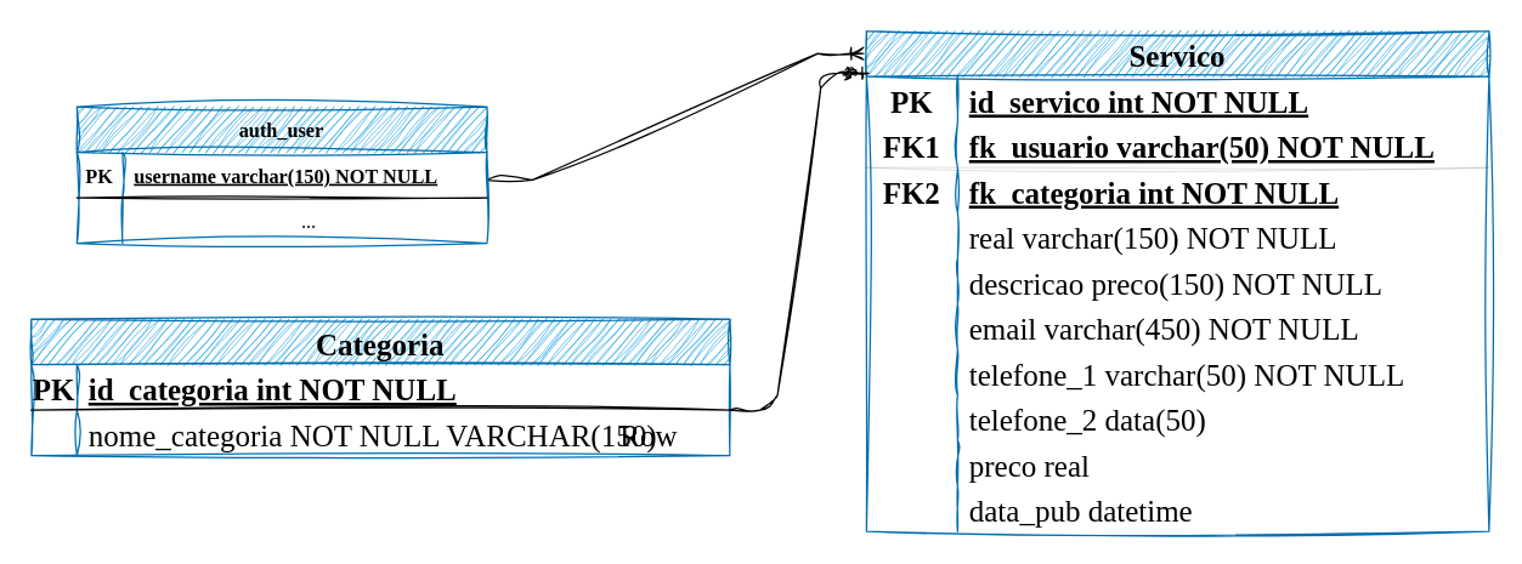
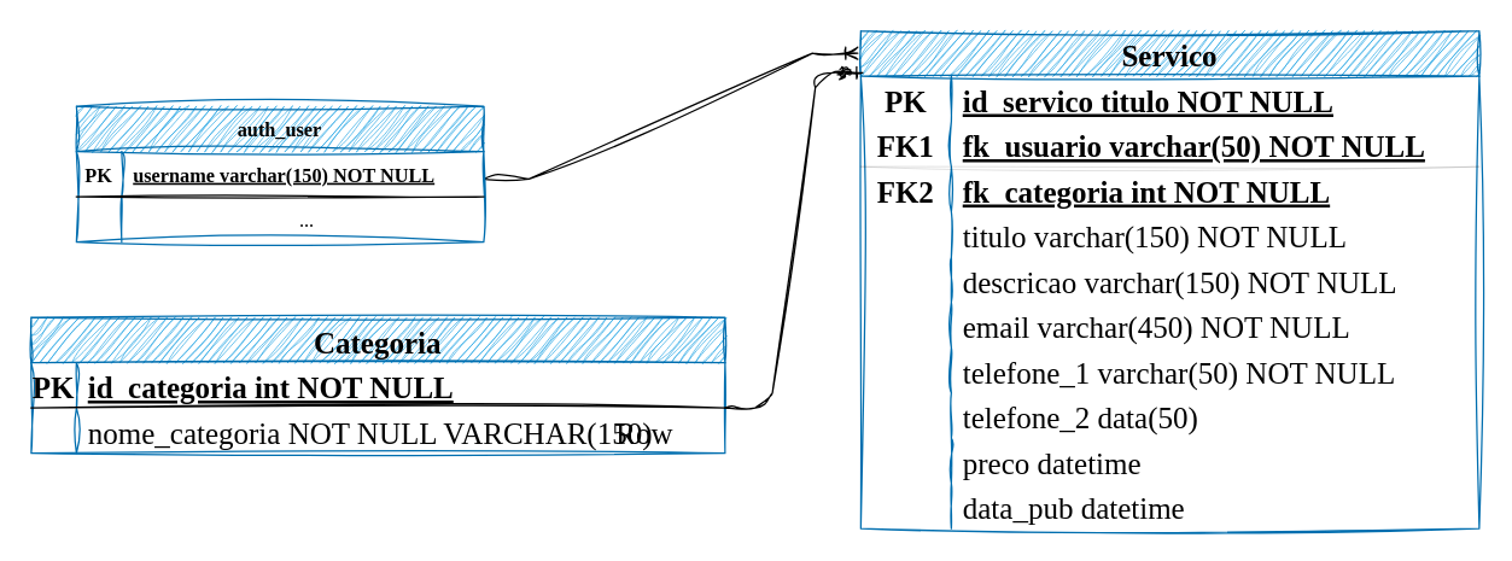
- <mxCell id="6" value="id_servico int NOT NULL" style="shape=partialRectangle;connectable=0;fillColor=none;top=0;left=0;bottom=0;right=0;align=left;spacingLeft=6;fontStyle=5;overflow=hidden;hachureGap=4;fontFamily=Architects Daughter;fontSource=https%3A%2F%2Ffonts.googleapis.com%2Fcss%3Ffamily%3DArchitects%2BDaughter;fontSize=20;sketch=1;curveFitting=1;jiggle=2;rounded=0;" parent="4" vertex="1"><mxGeometry x="60" width="350" height="30" as="geometry"><mxRectangle width="350" height="30" as="alternateBounds" /></mxGeometry></mxCell>
+ <mxCell id="6" value="id_servico titulo NOT NULL" style="shape=partialRectangle;connectable=0;fillColor=none;top=0;left=0;bottom=0;right=0;align=left;spacingLeft=6;fontStyle=5;overflow=hidden;hachureGap=4;fontFamily=Architects Daughter;fontSource=https%3A%2F%2Ffonts.googleapis.com%2Fcss%3Ffamily%3DArchitects%2BDaughter;fontSize=20;sketch=1;curveFitting=1;jiggle=2;rounded=0;" parent="4" vertex="1"><mxGeometry x="60" width="350" height="30" as="geometry"><mxRectangle width="350" height="30" as="alternateBounds" /></mxGeometry></mxCell>
- <mxCell id="15" value="real varchar(150) NOT NULL" style="shape=partialRectangle;connectable=0;fillColor=none;top=0;left=0;bottom=0;right=0;align=left;spacingLeft=6;overflow=hidden;hachureGap=4;fontFamily=Architects Daughter;fontSource=https%3A%2F%2Ffonts.googleapis.com%2Fcss%3Ffamily%3DArchitects%2BDaughter;fontSize=20;sketch=1;curveFitting=1;jiggle=2;rounded=0;" parent="13" vertex="1"><mxGeometry x="60" width="350" height="30" as="geometry"><mxRectangle width="350" height="30" as="alternateBounds" /></mxGeometry></mxCell>
+ <mxCell id="15" value="titulo varchar(150) NOT NULL" style="shape=partialRectangle;connectable=0;fillColor=none;top=0;left=0;bottom=0;right=0;align=left;spacingLeft=6;overflow=hidden;hachureGap=4;fontFamily=Architects Daughter;fontSource=https%3A%2F%2Ffonts.googleapis.com%2Fcss%3Ffamily%3DArchitects%2BDaughter;fontSize=20;sketch=1;curveFitting=1;jiggle=2;rounded=0;" parent="13" vertex="1"><mxGeometry x="60" width="350" height="30" as="geometry"><mxRectangle width="350" height="30" as="alternateBounds" /></mxGeometry></mxCell>
- <mxCell id="18" value="descricao preco(150) NOT NULL" style="shape=partialRectangle;connectable=0;fillColor=none;top=0;left=0;bottom=0;right=0;align=left;spacingLeft=6;overflow=hidden;hachureGap=4;fontFamily=Architects Daughter;fontSource=https%3A%2F%2Ffonts.googleapis.com%2Fcss%3Ffamily%3DArchitects%2BDaughter;fontSize=20;sketch=1;curveFitting=1;jiggle=2;rounded=0;" parent="16" vertex="1"><mxGeometry x="60" width="350" height="30" as="geometry"><mxRectangle width="350" height="30" as="alternateBounds" /></mxGeometry></mxCell>
+ <mxCell id="18" value="descricao varchar(150) NOT NULL" style="shape=partialRectangle;connectable=0;fillColor=none;top=0;left=0;bottom=0;right=0;align=left;spacingLeft=6;overflow=hidden;hachureGap=4;fontFamily=Architects Daughter;fontSource=https%3A%2F%2Ffonts.googleapis.com%2Fcss%3Ffamily%3DArchitects%2BDaughter;fontSize=20;sketch=1;curveFitting=1;jiggle=2;rounded=0;" parent="16" vertex="1"><mxGeometry x="60" width="350" height="30" as="geometry"><mxRectangle width="350" height="30" as="alternateBounds" /></mxGeometry></mxCell>
- <mxCell id="30" value="preco real" style="shape=partialRectangle;connectable=0;fillColor=none;top=0;left=0;bottom=0;right=0;align=left;spacingLeft=6;overflow=hidden;hachureGap=4;fontFamily=Architects Daughter;fontSource=https%3A%2F%2Ffonts.googleapis.com%2Fcss%3Ffamily%3DArchitects%2BDaughter;fontSize=20;sketch=1;curveFitting=1;jiggle=2;rounded=0;" parent="28" vertex="1"><mxGeometry x="60" width="350" height="30" as="geometry"><mxRectangle width="350" height="30" as="alternateBounds" /></mxGeometry></mxCell>
+ <mxCell id="30" value="preco datetime" style="shape=partialRectangle;connectable=0;fillColor=none;top=0;left=0;bottom=0;right=0;align=left;spacingLeft=6;overflow=hidden;hachureGap=4;fontFamily=Architects Daughter;fontSource=https%3A%2F%2Ffonts.googleapis.com%2Fcss%3Ffamily%3DArchitects%2BDaughter;fontSize=20;sketch=1;curveFitting=1;jiggle=2;rounded=0;" parent="28" vertex="1"><mxGeometry x="60" width="350" height="30" as="geometry"><mxRectangle width="350" height="30" as="alternateBounds" /></mxGeometry></mxCell>
